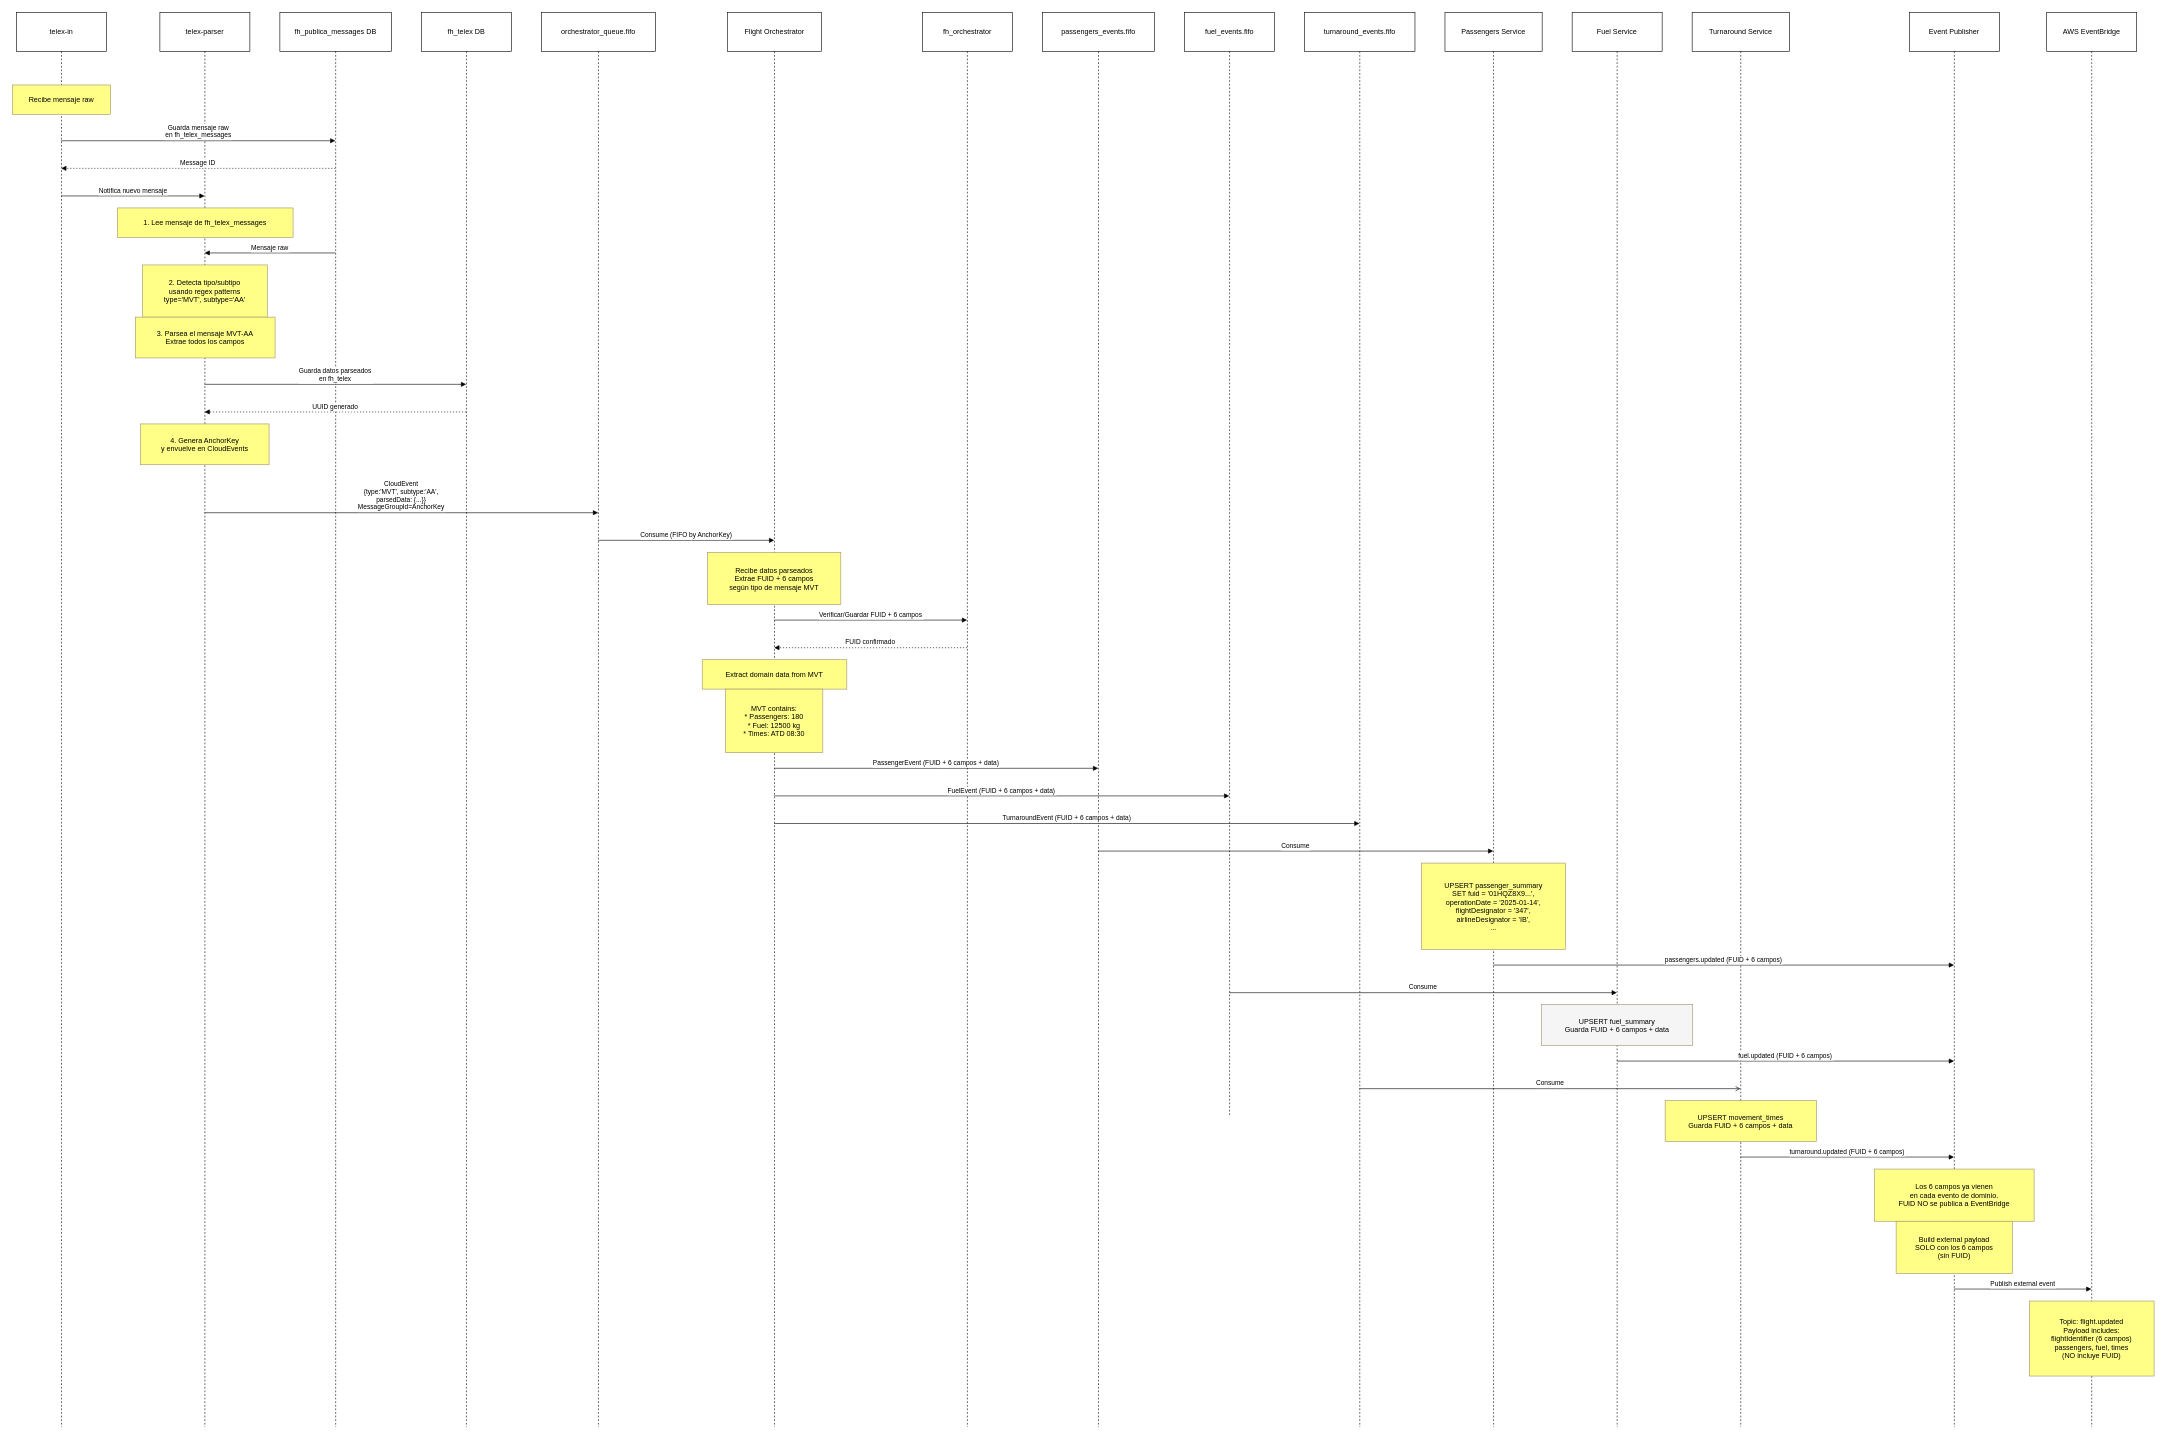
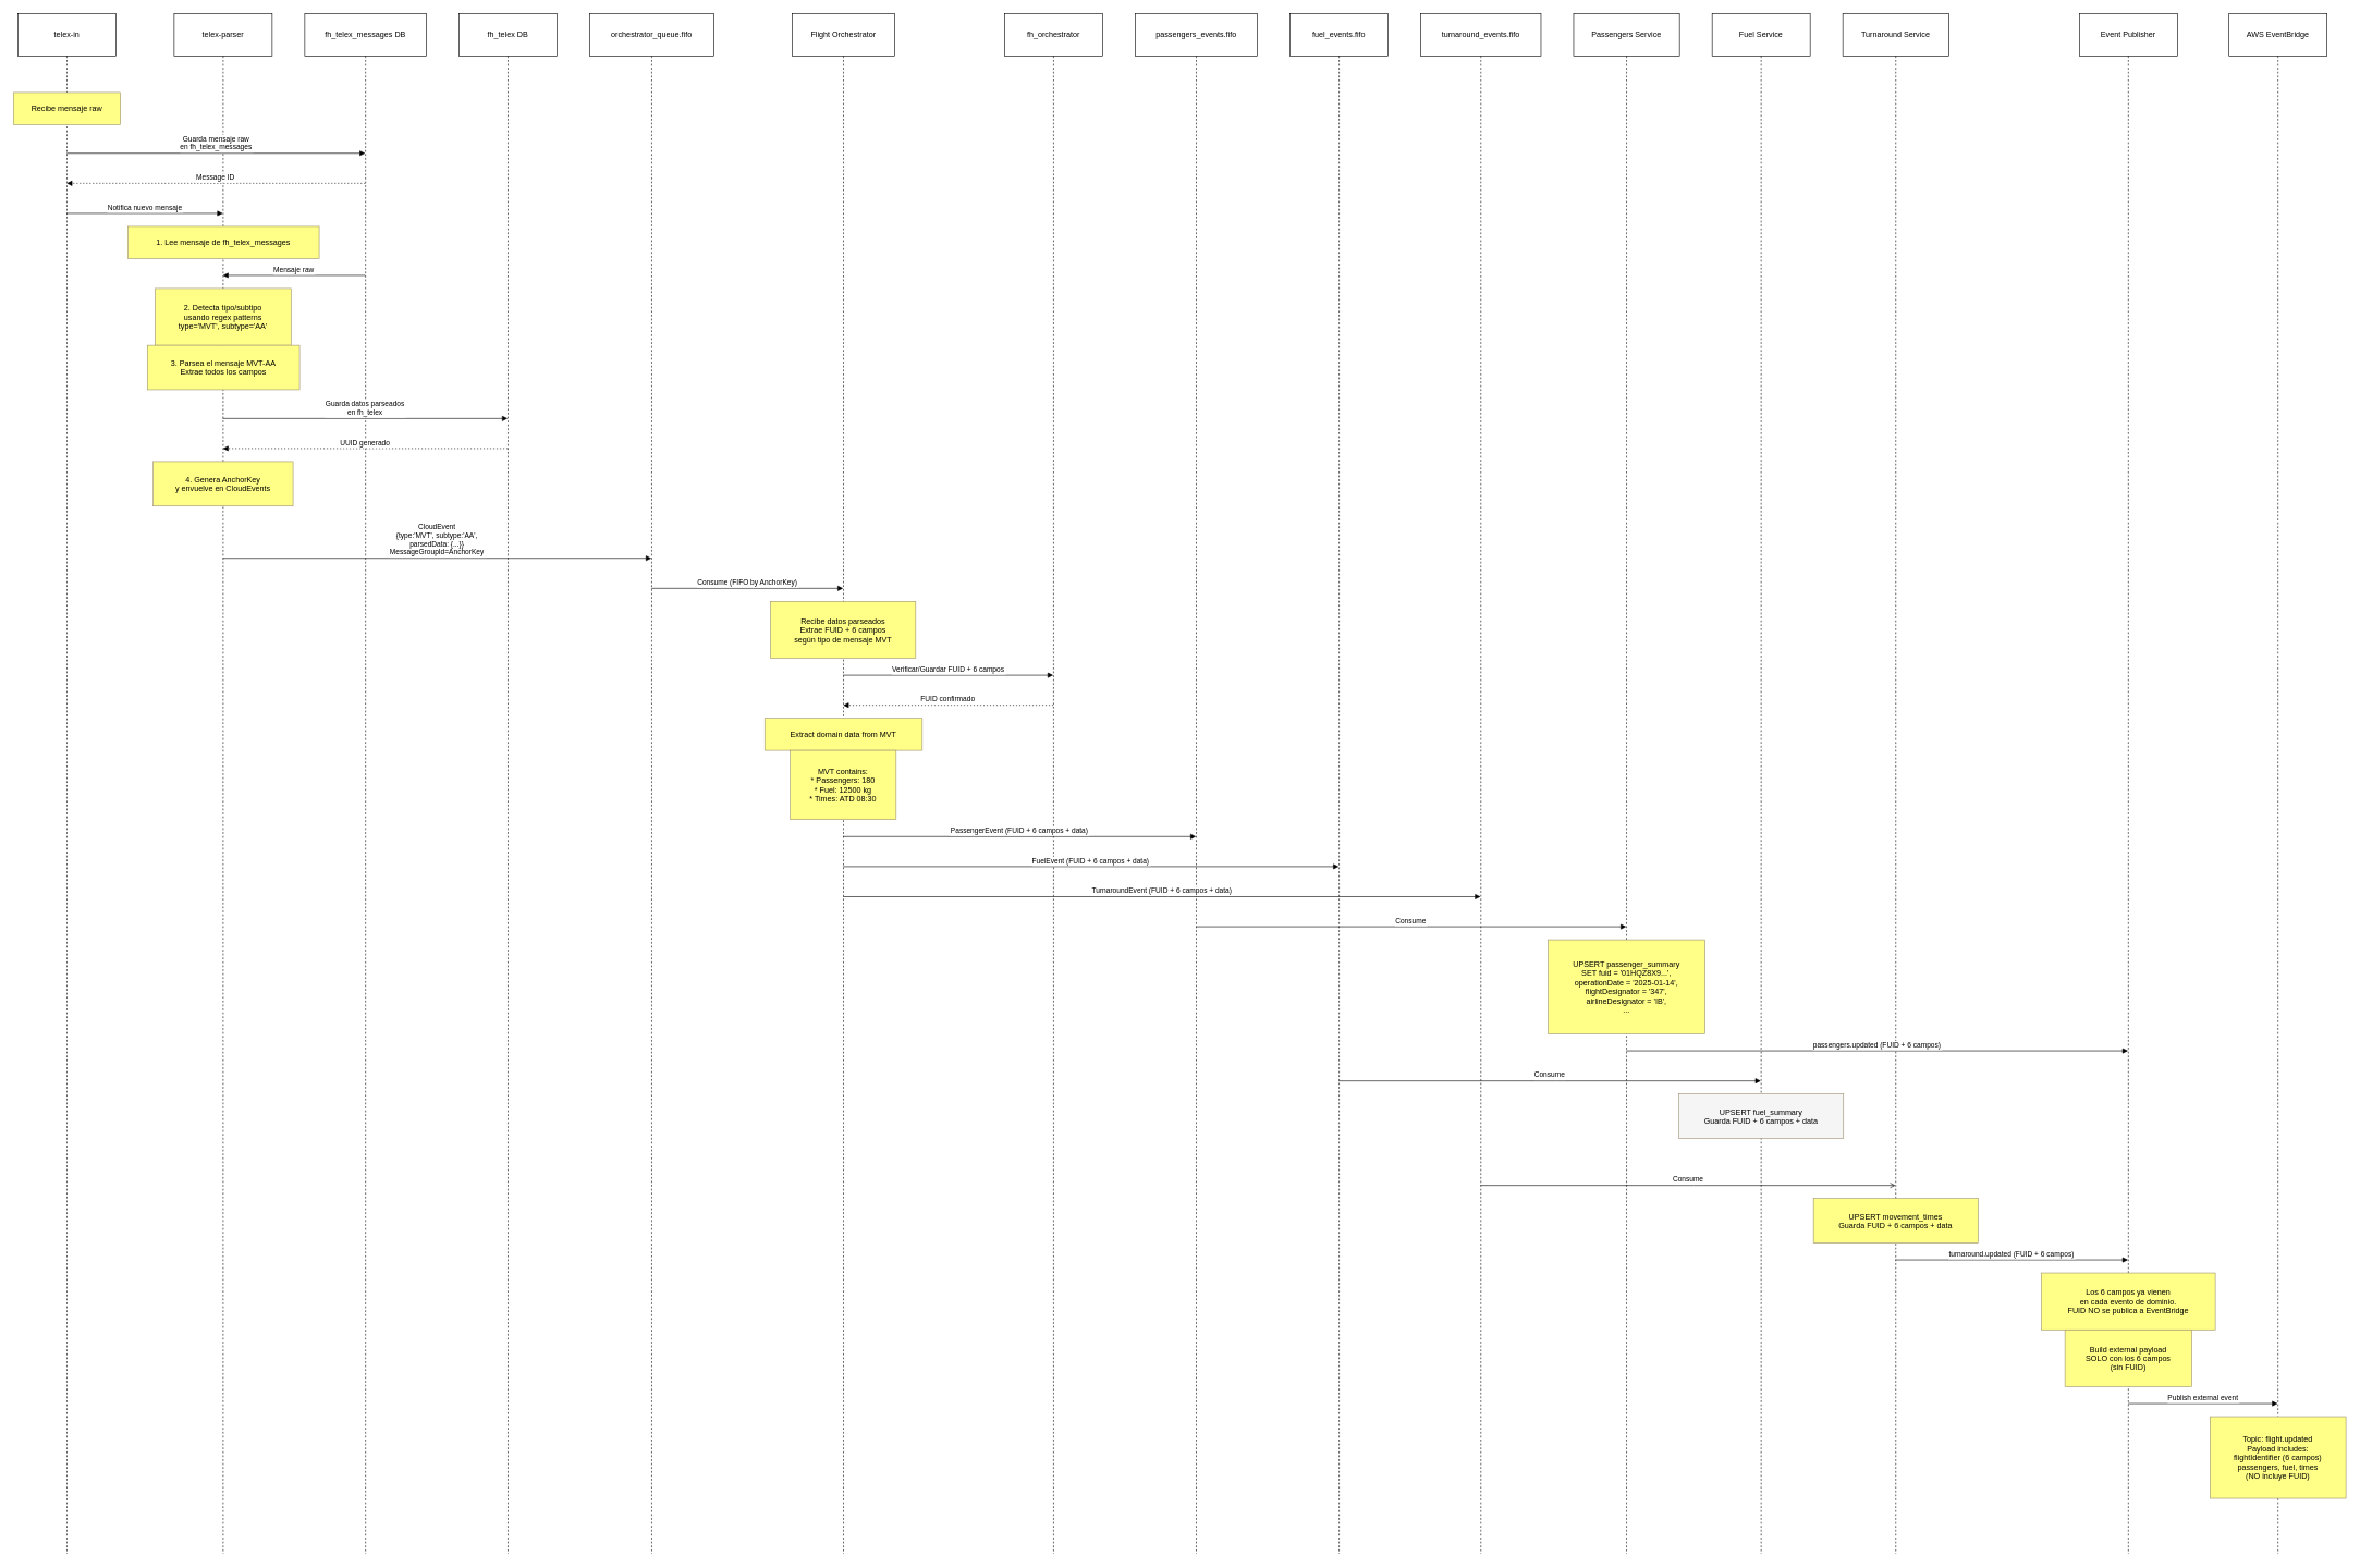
- <mxCell id="4" value="fh_publica_messages DB" style="shape=umlLifeline;perimeter=lifelinePerimeter;whiteSpace=wrap;container=1;dropTarget=0;collapsible=0;recursiveResize=0;outlineConnect=0;portConstraint=eastwest;newEdgeStyle={&quot;edgeStyle&quot;:&quot;elbowEdgeStyle&quot;,&quot;elbow&quot;:&quot;vertical&quot;,&quot;curved&quot;:0,&quot;rounded&quot;:0};size=65;" vertex="1" parent="1"><mxGeometry x="466" y="20" width="186" height="2358" as="geometry" /></mxCell>
+ <mxCell id="4" value="fh_telex_messages DB" style="shape=umlLifeline;perimeter=lifelinePerimeter;whiteSpace=wrap;container=1;dropTarget=0;collapsible=0;recursiveResize=0;outlineConnect=0;portConstraint=eastwest;newEdgeStyle={&quot;edgeStyle&quot;:&quot;elbowEdgeStyle&quot;,&quot;elbow&quot;:&quot;vertical&quot;,&quot;curved&quot;:0,&quot;rounded&quot;:0};size=65;" vertex="1" parent="1"><mxGeometry x="466" y="20" width="186" height="2358" as="geometry" /></mxCell>
- <mxCell id="10" value="fuel_events.fifo" style="shape=umlLifeline;perimeter=lifelinePerimeter;whiteSpace=wrap;container=1;dropTarget=0;collapsible=0;recursiveResize=0;outlineConnect=0;portConstraint=eastwest;newEdgeStyle={&quot;edgeStyle&quot;:&quot;elbowEdgeStyle&quot;,&quot;elbow&quot;:&quot;vertical&quot;,&quot;curved&quot;:0,&quot;rounded&quot;:0};size=65;" vertex="1" parent="1"><mxGeometry x="1974" y="20" width="150" height="1840" as="geometry" /></mxCell>
+ <mxCell id="10" value="fuel_events.fifo" style="shape=umlLifeline;perimeter=lifelinePerimeter;whiteSpace=wrap;container=1;dropTarget=0;collapsible=0;recursiveResize=0;outlineConnect=0;portConstraint=eastwest;newEdgeStyle={&quot;edgeStyle&quot;:&quot;elbowEdgeStyle&quot;,&quot;elbow&quot;:&quot;vertical&quot;,&quot;curved&quot;:0,&quot;rounded&quot;:0};size=65;" vertex="1" parent="1"><mxGeometry x="1974" y="20" width="150" height="2358" as="geometry" /></mxCell>
- <mxCell id="33" value="fuel.updated (FUID + 6 campos)" style="verticalAlign=bottom;edgeStyle=elbowEdgeStyle;elbow=vertical;curved=0;rounded=0;endArrow=block;" edge="1" parent="1" source="13" target="15"><mxGeometry relative="1" as="geometry"><Array as="points"><mxPoint x="2985" y="1768" /></Array></mxGeometry></mxCell>
